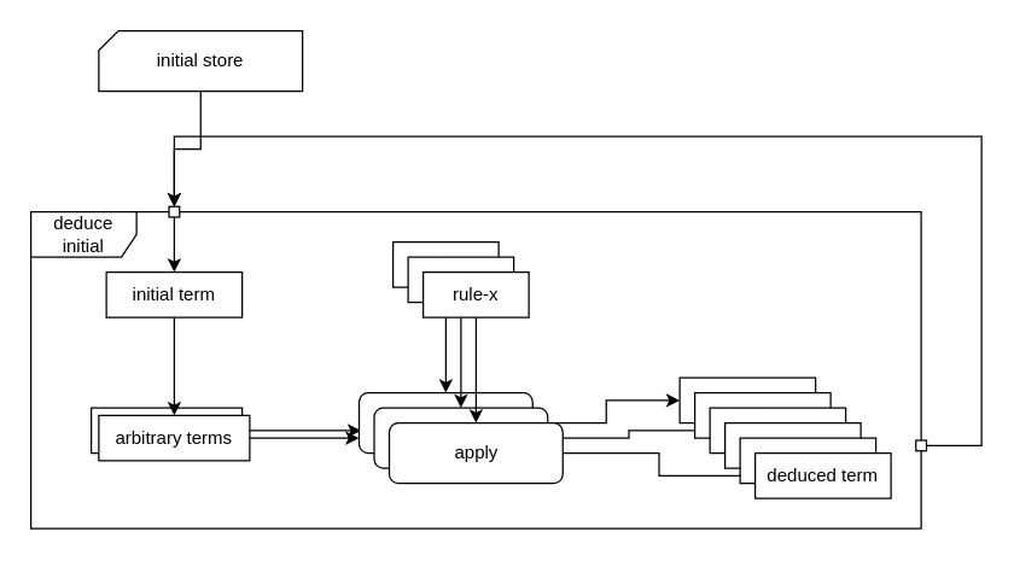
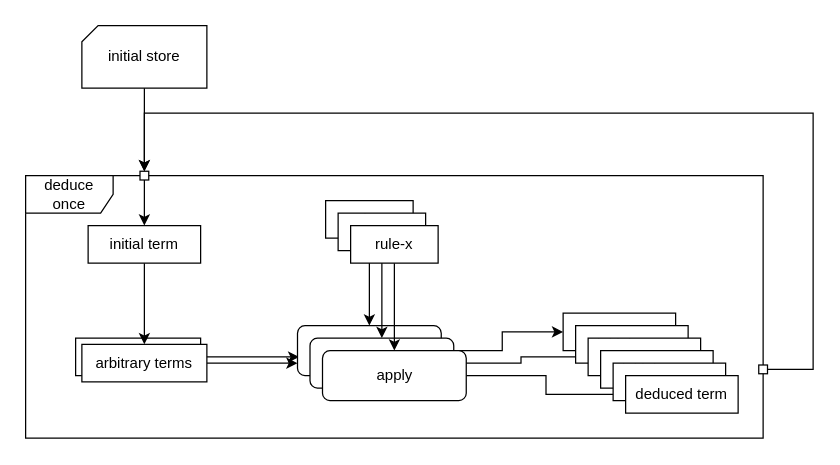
- <mxCell id="27" value="initial store" style="shape=card;whiteSpace=wrap;html=1;size=13;" vertex="1" parent="1"><mxGeometry x="65" y="20" width="135" height="40" as="geometry" /></mxCell>
+ <mxCell id="27" value="initial store" style="shape=card;whiteSpace=wrap;html=1;size=13;" vertex="1" parent="1"><mxGeometry x="65" y="20" width="100" height="50" as="geometry" /></mxCell>
- <mxCell id="28" value="deduce initial" style="shape=umlFrame;whiteSpace=wrap;html=1;width=70;height=30;" vertex="1" parent="1"><mxGeometry x="20" y="140" width="590" height="210" as="geometry" /></mxCell>
+ <mxCell id="28" value="deduce once" style="shape=umlFrame;whiteSpace=wrap;html=1;width=70;height=30;" vertex="1" parent="1"><mxGeometry x="20" y="140" width="590" height="210" as="geometry" /></mxCell>
